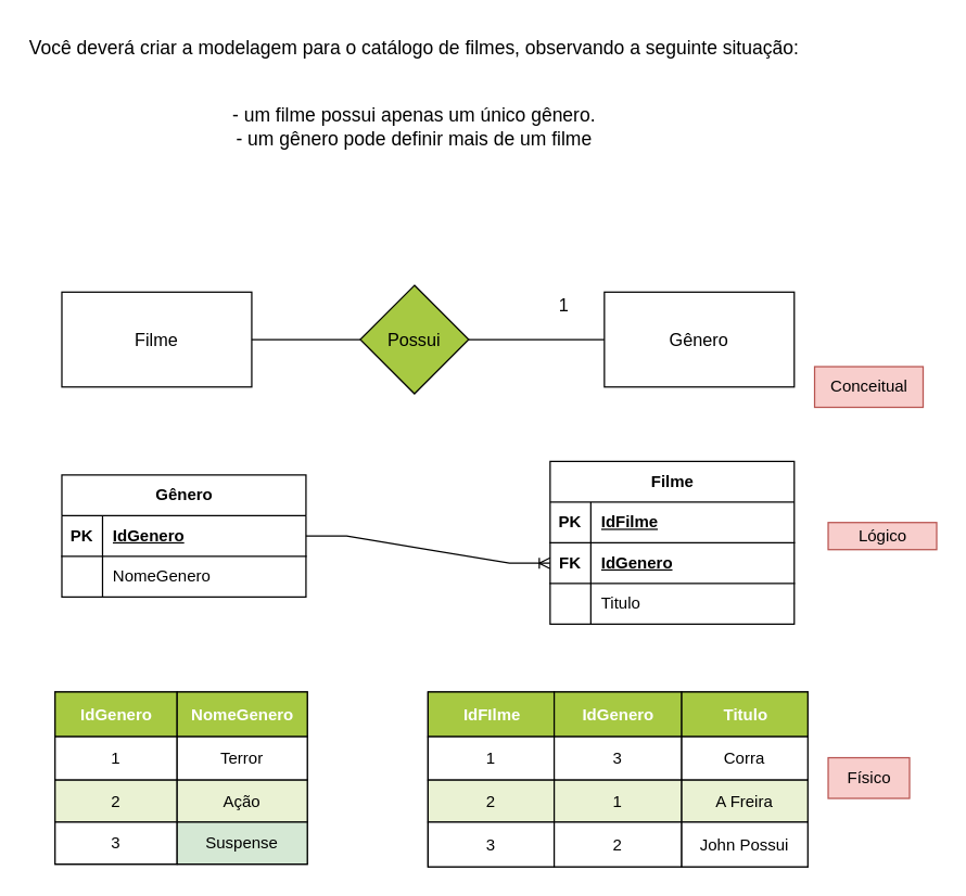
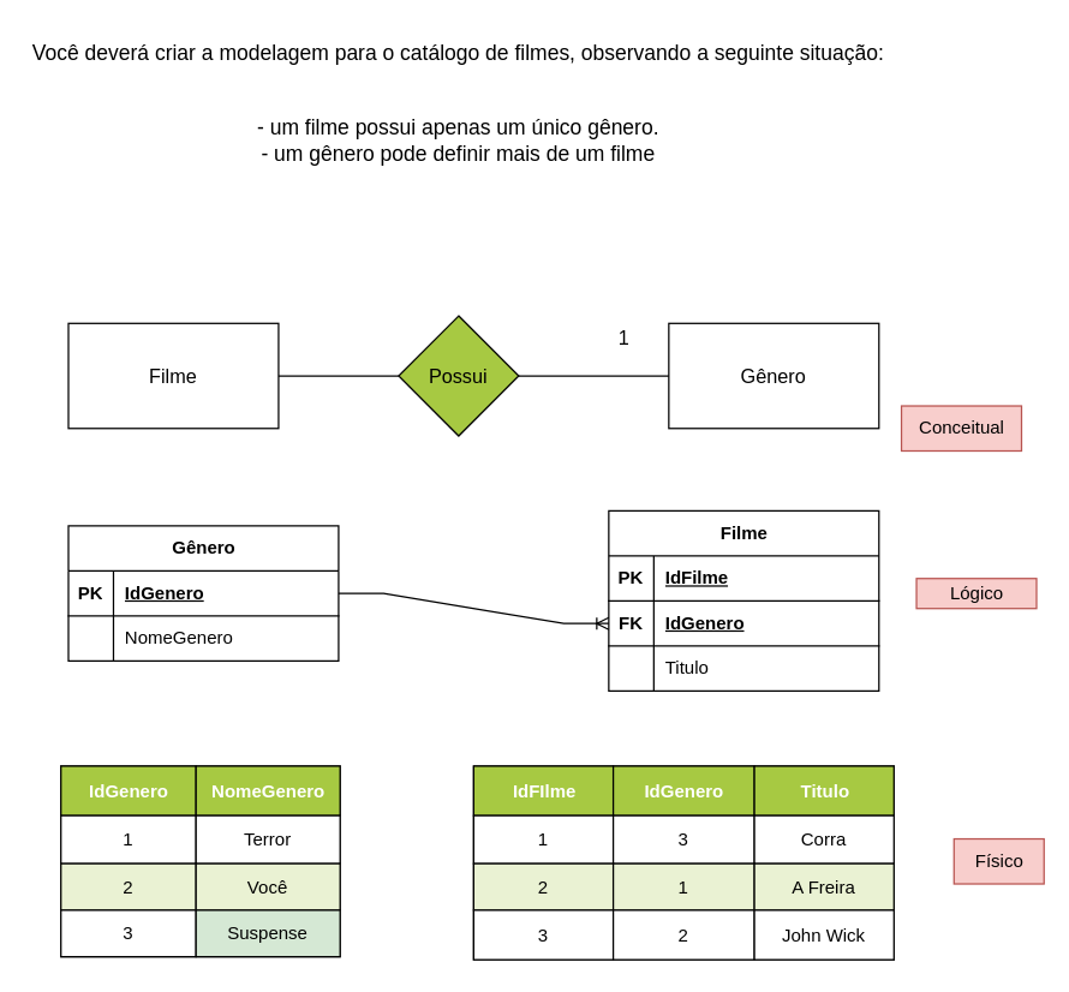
- <mxCell id="59" value="Físico" style="text;html=1;align=center;verticalAlign=middle;resizable=0;points=[];autosize=1;strokeColor=#b85450;fillColor=#f8cecc;" vertex="1" parent="1"><mxGeometry x="610" y="558.5" width="60" height="30" as="geometry" /></mxCell>
+ <mxCell id="59" value="Físico" style="text;html=1;align=center;verticalAlign=middle;resizable=0;points=[];autosize=1;strokeColor=#b85450;fillColor=#f8cecc;" vertex="1" parent="1"><mxGeometry x="635" y="558.5" width="60" height="30" as="geometry" /></mxCell>
- <mxCell id="38" value="Ação" style="connectable=0;recursiveResize=0;strokeColor=inherit;fillColor=inherit;whiteSpace=wrap;html=1;" vertex="1" parent="36"><mxGeometry x="90" width="96" height="31" as="geometry"><mxRectangle width="96" height="31" as="alternateBounds" /></mxGeometry></mxCell>
+ <mxCell id="38" value="Você" style="connectable=0;recursiveResize=0;strokeColor=inherit;fillColor=inherit;whiteSpace=wrap;html=1;" vertex="1" parent="36"><mxGeometry x="90" width="96" height="31" as="geometry"><mxRectangle width="96" height="31" as="alternateBounds" /></mxGeometry></mxCell>
- <mxCell id="58" value="John Possui" style="connectable=0;recursiveResize=0;strokeColor=inherit;fillColor=inherit;fontStyle=0;align=center;whiteSpace=wrap;html=1;" vertex="1" parent="55"><mxGeometry x="187" width="93" height="33" as="geometry"><mxRectangle width="93" height="33" as="alternateBounds" /></mxGeometry></mxCell>
+ <mxCell id="58" value="John Wick" style="connectable=0;recursiveResize=0;strokeColor=inherit;fillColor=inherit;fontStyle=0;align=center;whiteSpace=wrap;html=1;" vertex="1" parent="55"><mxGeometry x="187" width="93" height="33" as="geometry"><mxRectangle width="93" height="33" as="alternateBounds" /></mxGeometry></mxCell>
